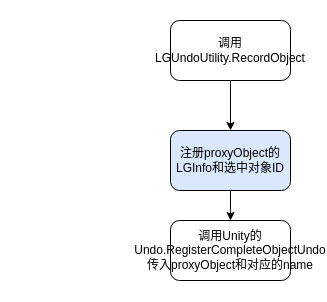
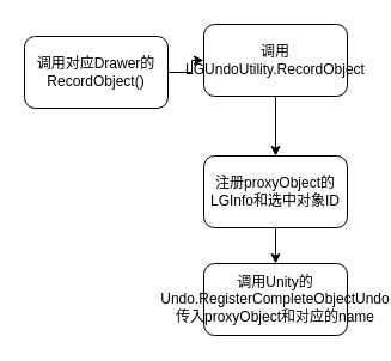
+ <mxCell id="3" value="调用对应Drawer的RecordObject()" style="rounded=1;whiteSpace=wrap;html=1;" vertex="1" parent="1"><mxGeometry x="20" y="30" width="120" height="60" as="geometry" /></mxCell>
+ <mxCell id="2" value="" style="edgeStyle=orthogonalEdgeStyle;rounded=0;orthogonalLoop=1;jettySize=auto;html=1;" edge="1" parent="1" source="3" target="5"><mxGeometry relative="1" as="geometry" /></mxCell>
- <mxCell id="7" value="注册proxyObject的LGInfo和选中对象ID" style="rounded=1;whiteSpace=wrap;html=1;fillColor=#dae8fc;" vertex="1" parent="1"><mxGeometry x="170" y="130" width="120" height="60" as="geometry" /></mxCell>
+ <mxCell id="7" value="注册proxyObject的LGInfo和选中对象ID" style="rounded=1;whiteSpace=wrap;html=1;" vertex="1" parent="1"><mxGeometry x="170" y="130" width="120" height="60" as="geometry" /></mxCell>
